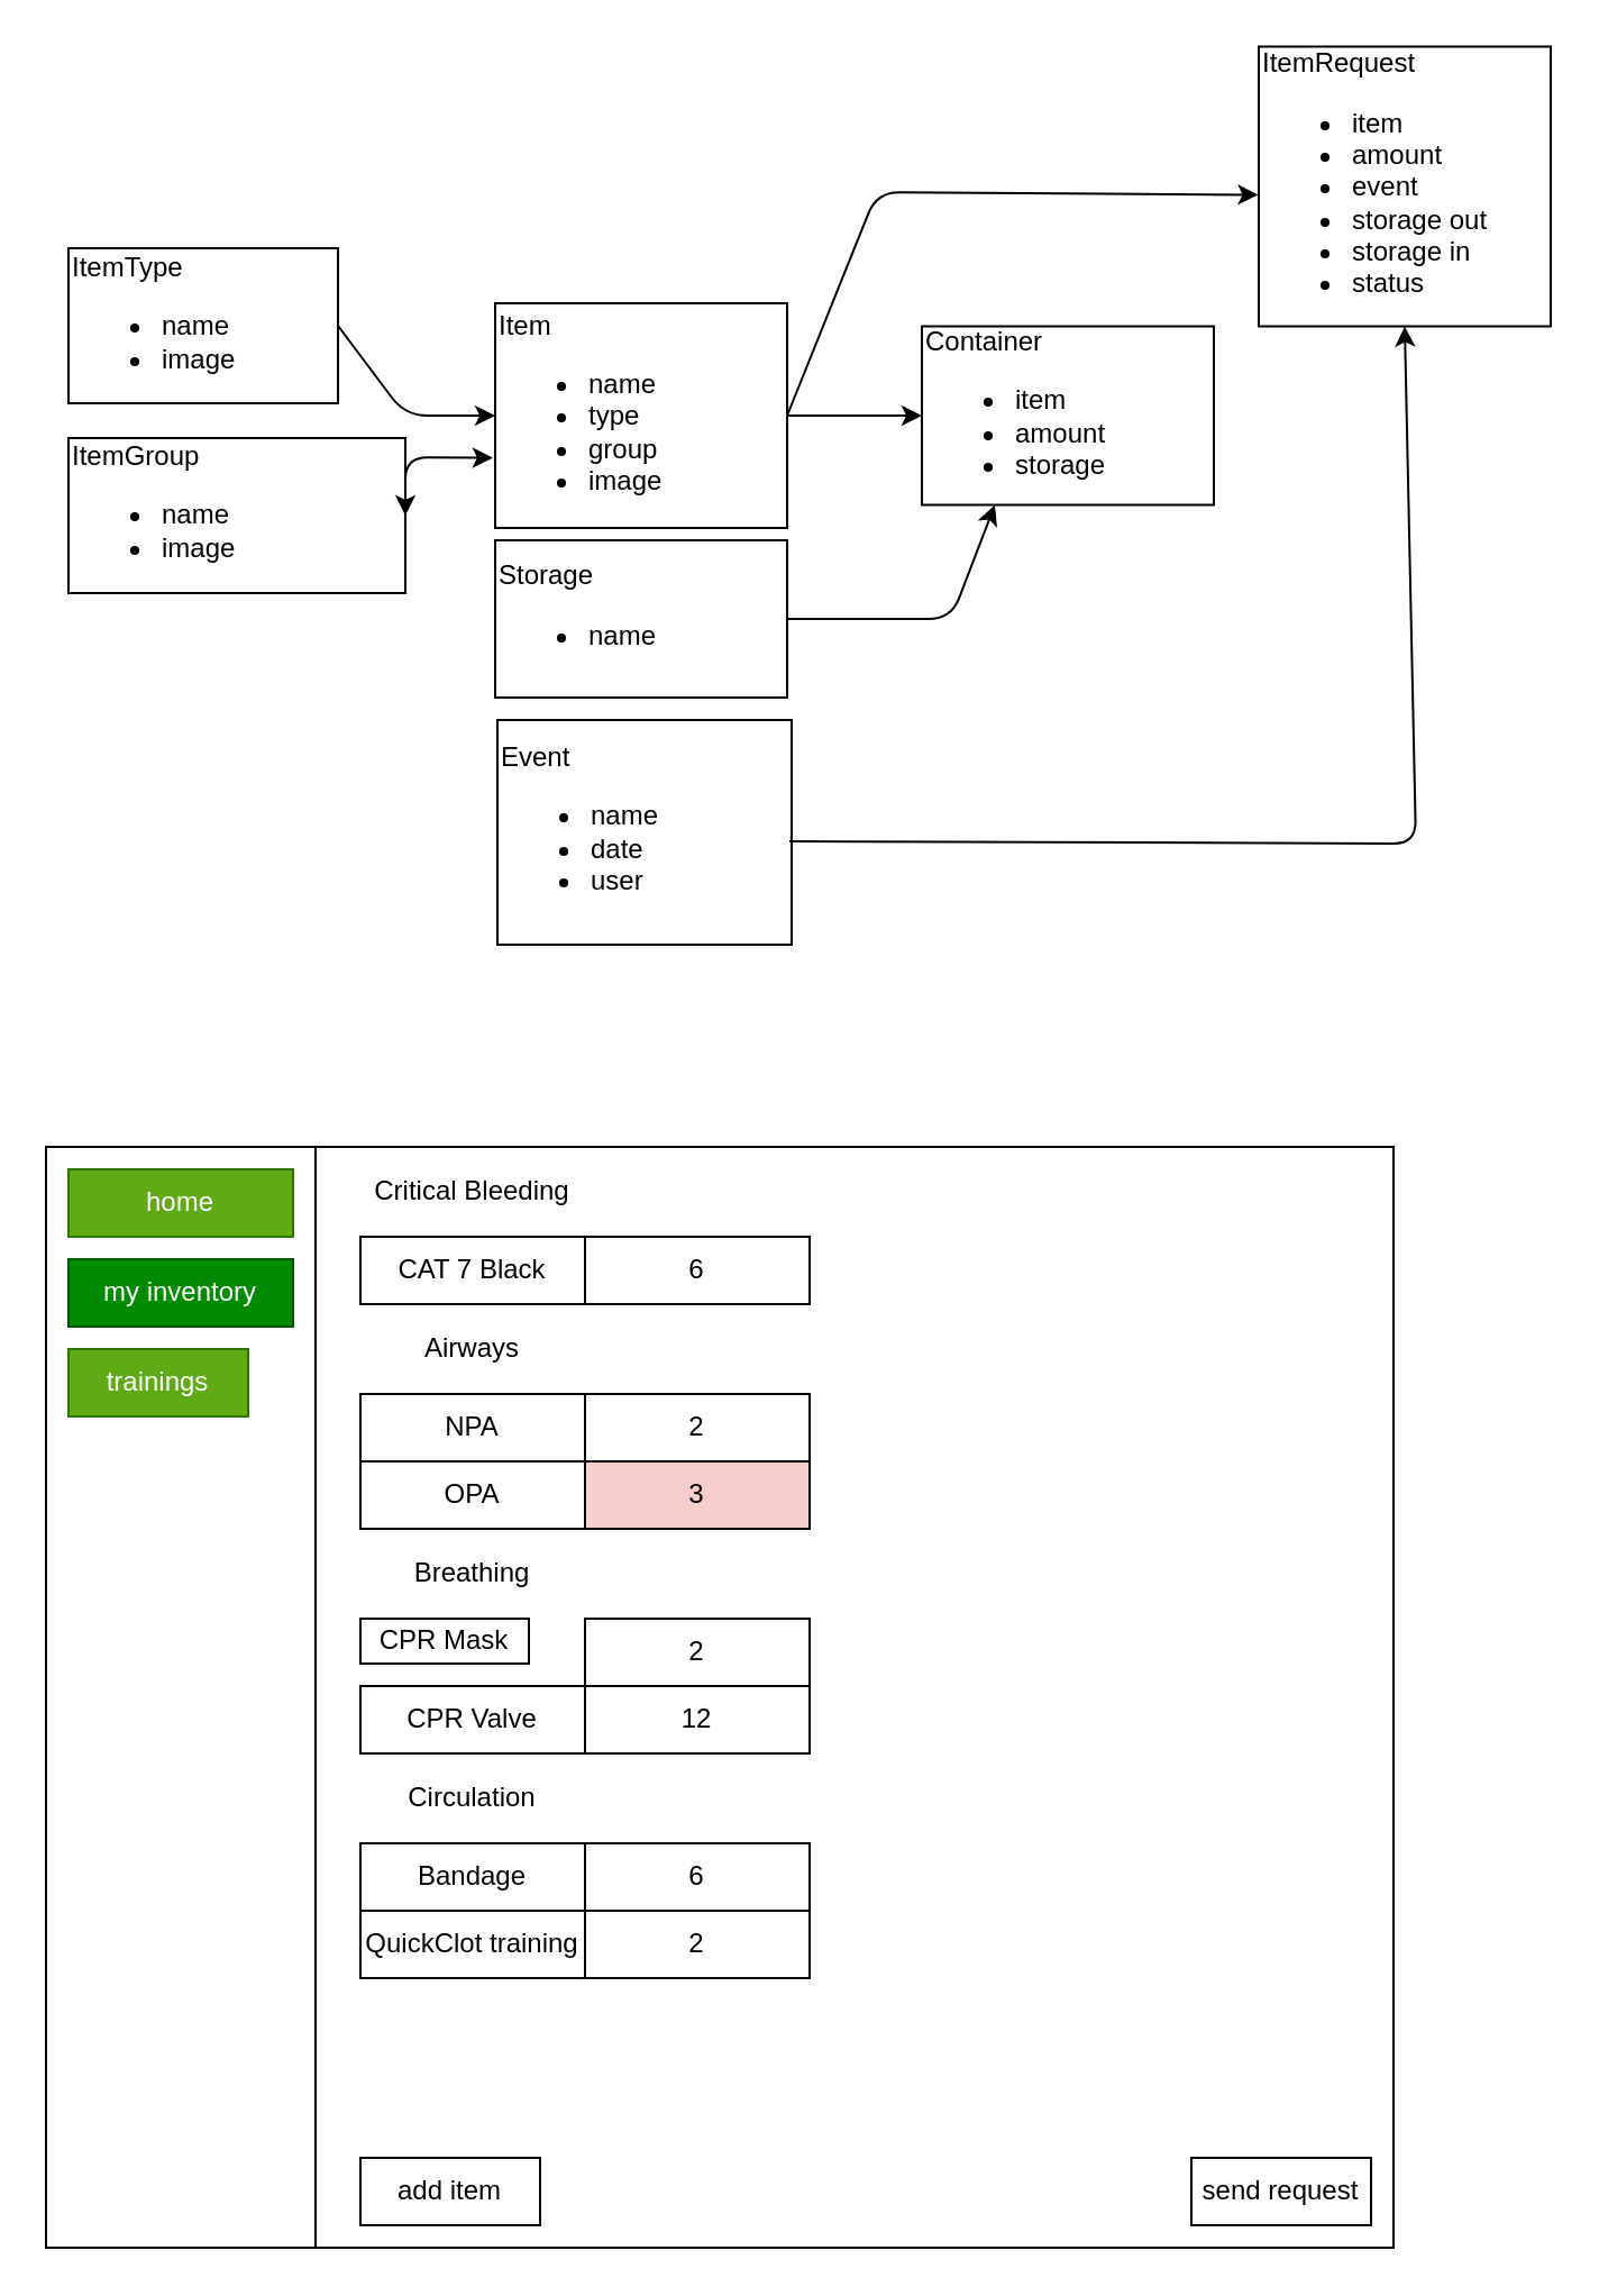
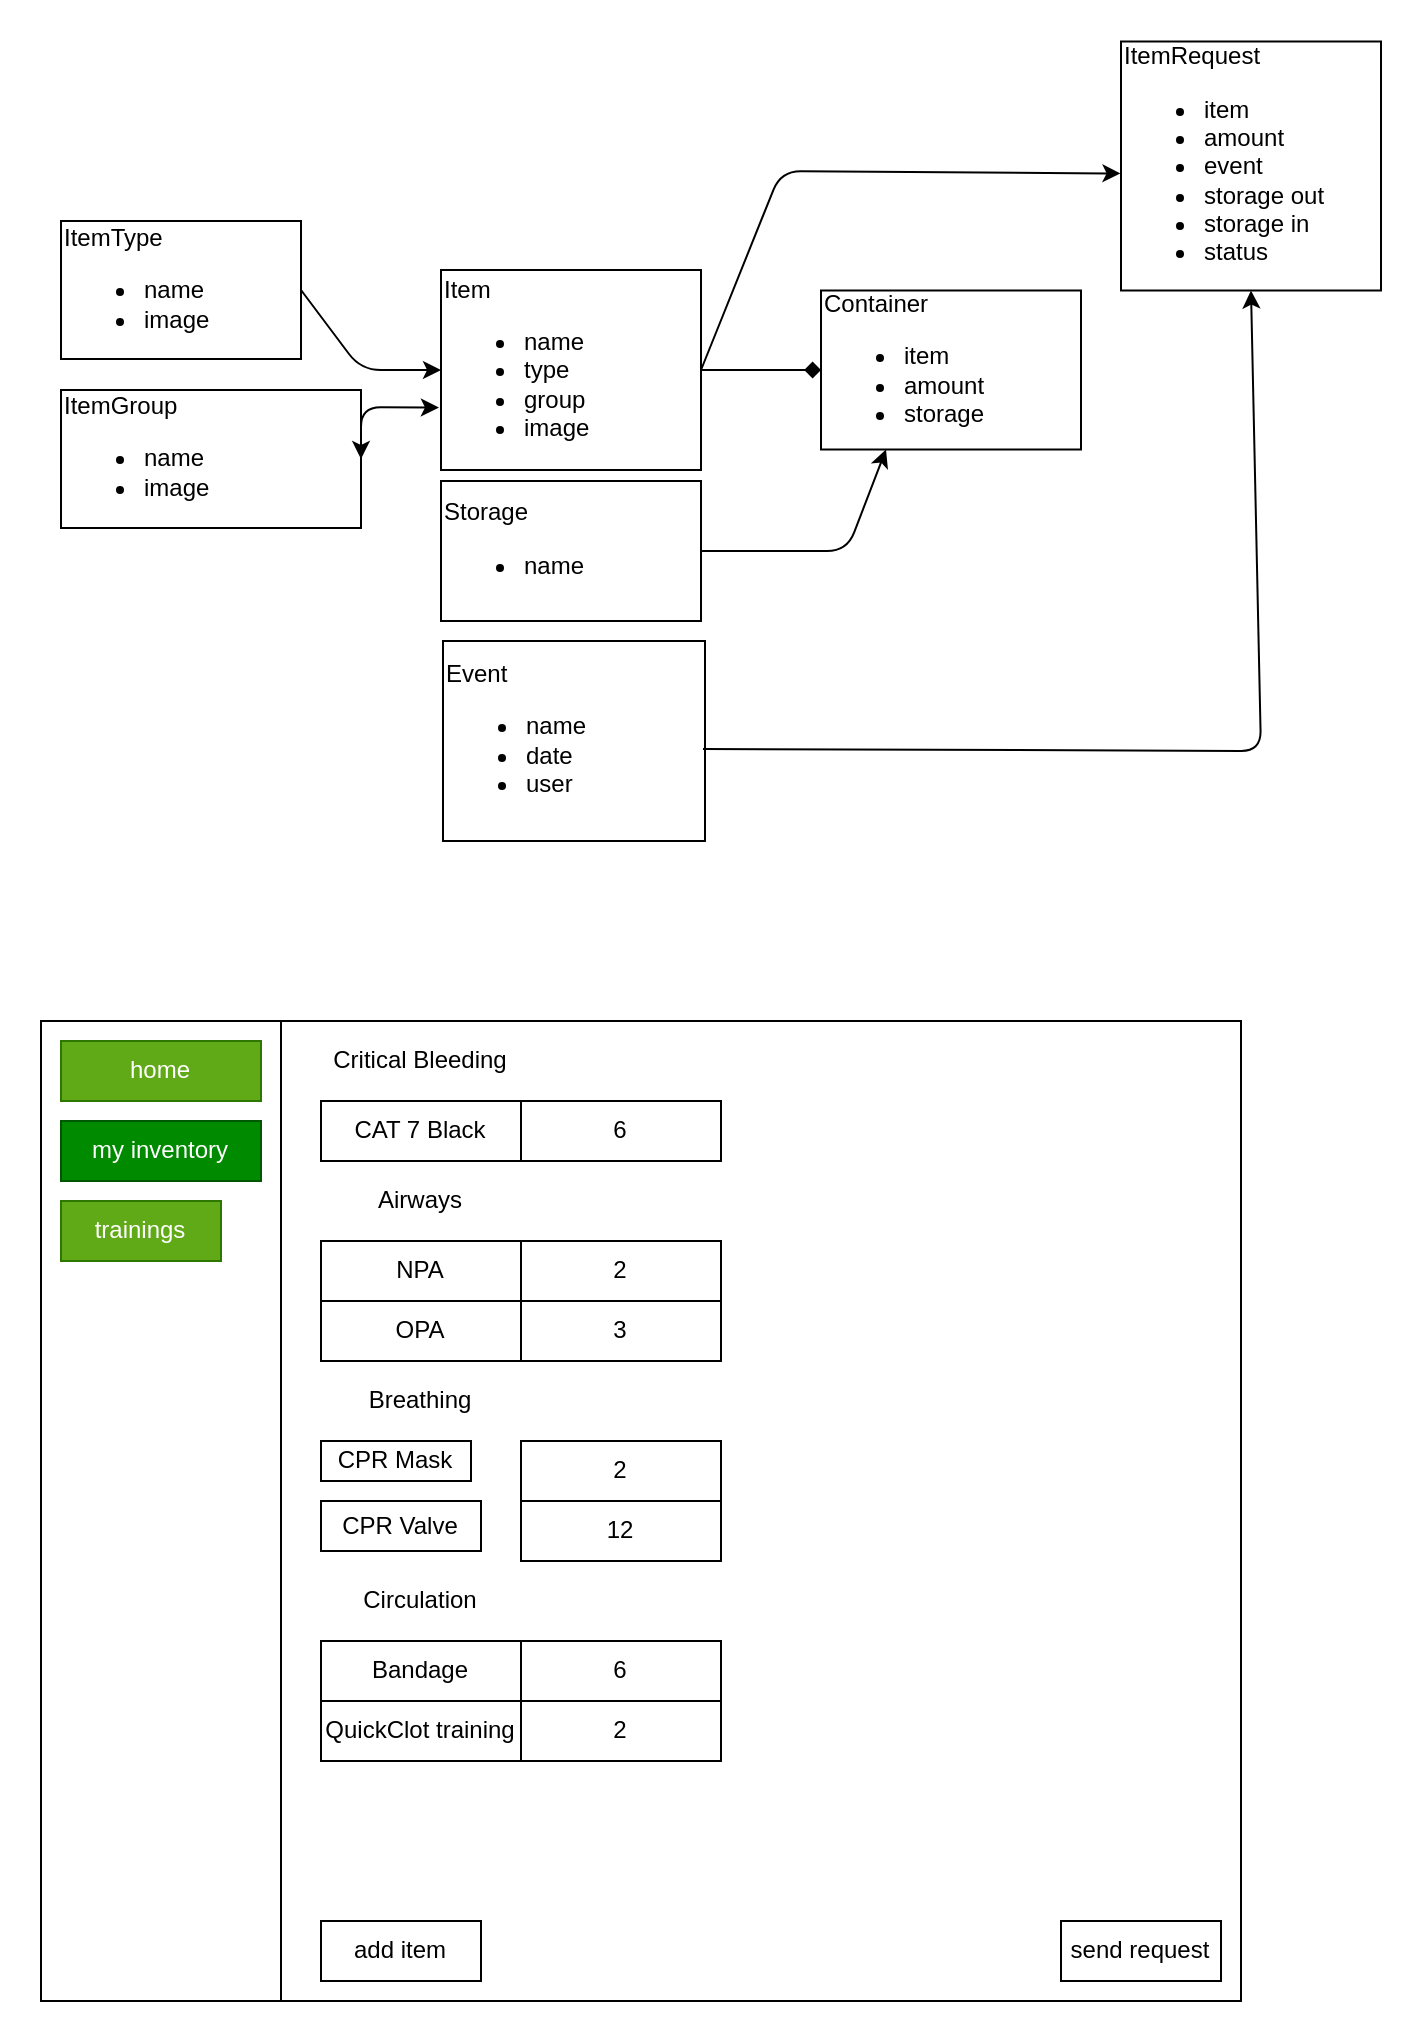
- <mxCell id="8" value="" style="endArrow=classic;html=1;exitX=1;exitY=0.5;exitDx=0;exitDy=0;entryX=0;entryY=0.5;entryDx=0;entryDy=0;" parent="1" source="2" target="7" edge="1"><mxGeometry width="50" height="50" relative="1" as="geometry"><mxPoint x="510" y="244.5" as="sourcePoint" /><mxPoint x="560" y="194.5" as="targetPoint" /></mxGeometry></mxCell>
+ <mxCell id="8" value="" style="endArrow=diamond;html=1;exitX=1;exitY=0.5;exitDx=0;exitDy=0;entryX=0;entryY=0.5;entryDx=0;entryDy=0;" parent="1" source="2" target="7" edge="1"><mxGeometry width="50" height="50" relative="1" as="geometry"><mxPoint x="510" y="244.5" as="sourcePoint" /><mxPoint x="560" y="194.5" as="targetPoint" /></mxGeometry></mxCell>
- <mxCell id="24" value="3" style="rounded=0;whiteSpace=wrap;html=1;fillColor=#f8cecc;" vertex="1" parent="1"><mxGeometry x="260" y="650" width="100" height="30" as="geometry" /></mxCell>
+ <mxCell id="24" value="3" style="rounded=0;whiteSpace=wrap;html=1;" vertex="1" parent="1"><mxGeometry x="260" y="650" width="100" height="30" as="geometry" /></mxCell>
- <mxCell id="29" value="CPR Valve" style="rounded=0;whiteSpace=wrap;html=1;" vertex="1" parent="1"><mxGeometry x="160" y="750" width="100" height="30" as="geometry" /></mxCell>
+ <mxCell id="29" value="CPR Valve" style="rounded=0;whiteSpace=wrap;html=1;" vertex="1" parent="1"><mxGeometry x="160" y="750" width="80" height="25" as="geometry" /></mxCell>
